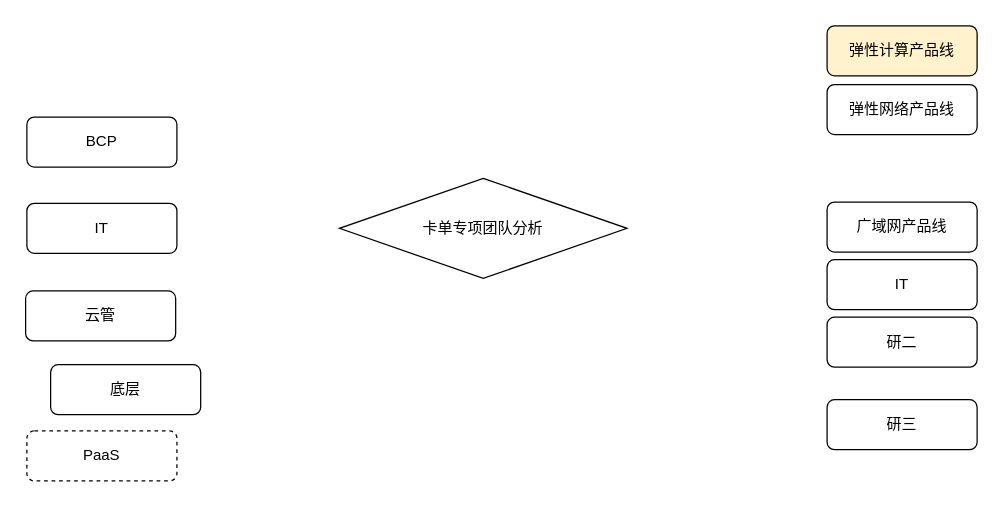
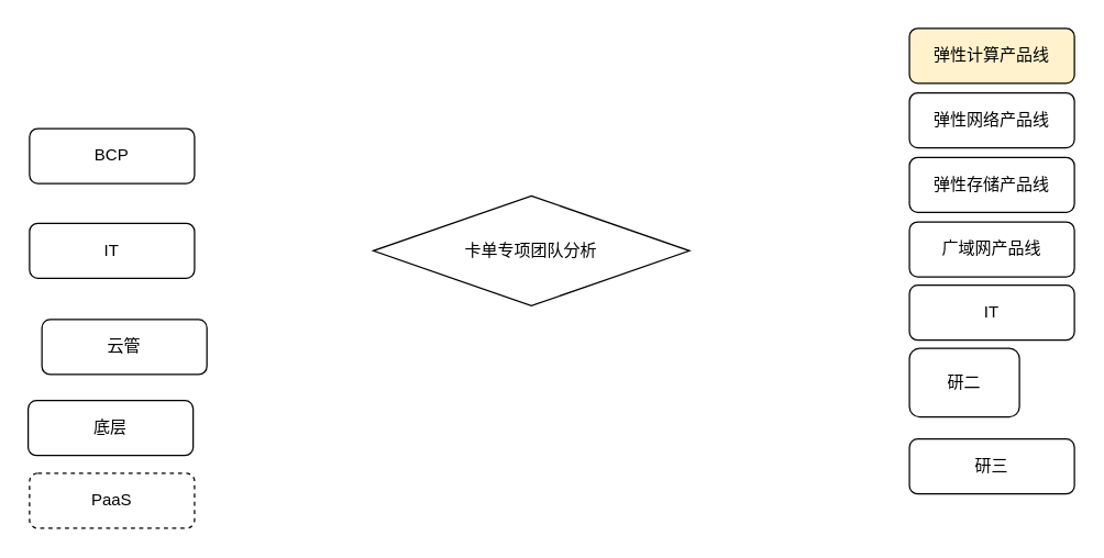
+ <mxCell id="8" value="弹性存储产品线" style="rounded=1;whiteSpace=wrap;html=1;fontSize=12;glass=0;strokeWidth=1;shadow=0;" parent="1" vertex="1"><mxGeometry x="661" y="114" width="120" height="40" as="geometry" /></mxCell>
- <mxCell id="4" value="云管" style="rounded=1;whiteSpace=wrap;html=1;fontSize=12;glass=0;strokeWidth=1;shadow=0;" parent="1" vertex="1"><mxGeometry x="20" y="232" width="120" height="40" as="geometry" /></mxCell>
+ <mxCell id="4" value="云管" style="rounded=1;whiteSpace=wrap;html=1;fontSize=12;glass=0;strokeWidth=1;shadow=0;" parent="1" vertex="1"><mxGeometry x="30" y="232" width="120" height="40" as="geometry" /></mxCell>
- <mxCell id="11" value="研二" style="rounded=1;whiteSpace=wrap;html=1;fontSize=12;glass=0;strokeWidth=1;shadow=0;" parent="1" vertex="1"><mxGeometry x="661" y="253" width="120" height="40" as="geometry" /></mxCell>
+ <mxCell id="11" value="研二" style="rounded=1;whiteSpace=wrap;html=1;fontSize=12;glass=0;strokeWidth=1;shadow=0;" parent="1" vertex="1"><mxGeometry x="661" y="253" width="80" height="50" as="geometry" /></mxCell>
- <mxCell id="13" value="底层" style="rounded=1;whiteSpace=wrap;html=1;fontSize=12;glass=0;strokeWidth=1;shadow=0;" vertex="1" parent="1"><mxGeometry x="40" y="291" width="120" height="40" as="geometry" /></mxCell>
+ <mxCell id="13" value="底层" style="rounded=1;whiteSpace=wrap;html=1;fontSize=12;glass=0;strokeWidth=1;shadow=0;" vertex="1" parent="1"><mxGeometry x="20" y="291" width="120" height="40" as="geometry" /></mxCell>
